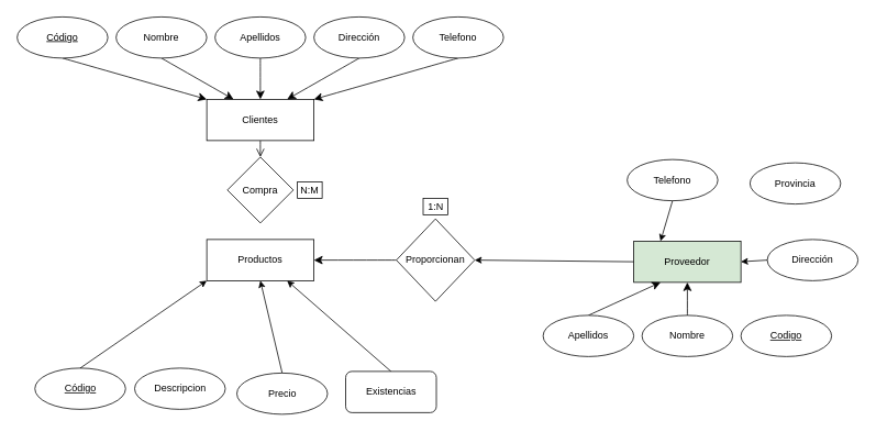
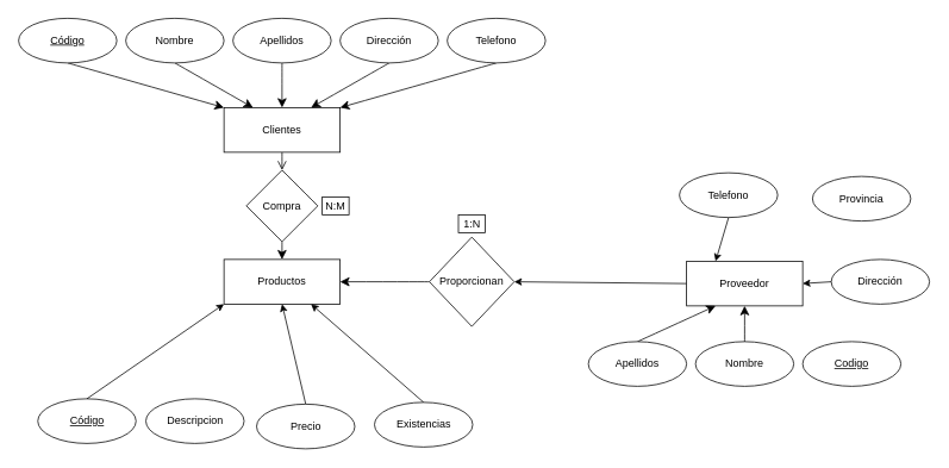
+ <mxCell id="3" value="" style="edgeStyle=none;curved=1;rounded=0;hachureGap=4;orthogonalLoop=1;jettySize=auto;exitX=0.5;exitY=1;exitDx=0;exitDy=0;entryX=0.5;entryY=0;entryDx=0;entryDy=0;fontFamily=Helvetica;fontSize=12;startSize=8;endSize=8;strokeColor=default;shadow=0;fontColor=default;labelBackgroundColor=none;labelBorderColor=none;textShadow=0;convertToSvg=0;html=1;" edge="1" parent="1" source="4" target="2"><mxGeometry relative="1" as="geometry" /></mxCell>
- <mxCell id="20" value="Proveedor" style="rounded=0;hachureGap=4;fontFamily=Helvetica;strokeColor=default;shadow=0;fontColor=default;labelBackgroundColor=none;labelBorderColor=none;textShadow=0;whiteSpace=wrap;convertToSvg=0;html=1;fillColor=#d5e8d4;" vertex="1" parent="1"><mxGeometry x="768" y="292" width="130" height="50" as="geometry" /></mxCell>
+ <mxCell id="20" value="Proveedor" style="rounded=0;hachureGap=4;fontFamily=Helvetica;strokeColor=default;shadow=0;fontColor=default;labelBackgroundColor=none;labelBorderColor=none;textShadow=0;whiteSpace=wrap;convertToSvg=0;html=1;" vertex="1" parent="1"><mxGeometry x="768" y="292" width="130" height="50" as="geometry" /></mxCell>
- <mxCell id="34" value="Existencias" style="hachureGap=4;fontFamily=Helvetica;strokeColor=default;shadow=0;fontColor=default;labelBackgroundColor=none;labelBorderColor=none;textShadow=0;whiteSpace=wrap;convertToSvg=0;html=1;rounded=1;" vertex="1" parent="1"><mxGeometry x="418.5" y="450" width="110" height="50" as="geometry" /></mxCell>
+ <mxCell id="34" value="Existencias" style="ellipse;hachureGap=4;fontFamily=Helvetica;strokeColor=default;shadow=0;fontColor=default;labelBackgroundColor=none;labelBorderColor=none;textShadow=0;whiteSpace=wrap;convertToSvg=0;html=1;" vertex="1" parent="1"><mxGeometry x="418.5" y="450" width="110" height="50" as="geometry" /></mxCell>
